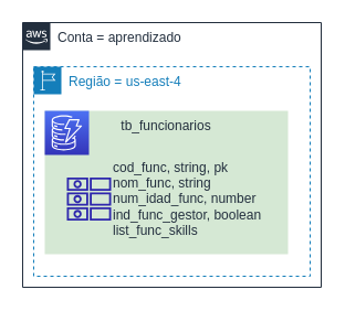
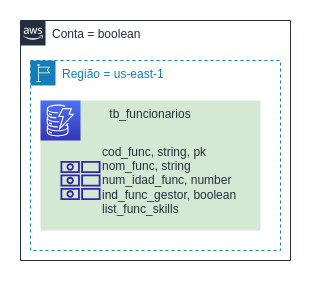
- <mxCell id="2" value="Conta = aprendizado" style="points=[[0,0],[0.25,0],[0.5,0],[0.75,0],[1,0],[1,0.25],[1,0.5],[1,0.75],[1,1],[0.75,1],[0.5,1],[0.25,1],[0,1],[0,0.75],[0,0.5],[0,0.25]];outlineConnect=0;gradientColor=none;html=1;whiteSpace=wrap;fontSize=12;fontStyle=0;container=1;pointerEvents=0;collapsible=0;recursiveResize=0;shape=mxgraph.aws4.group;grIcon=mxgraph.aws4.group_aws_cloud_alt;strokeColor=#232F3E;fillColor=none;verticalAlign=top;align=left;spacingLeft=30;fontColor=#232F3E;dashed=0;" parent="1" vertex="1"><mxGeometry x="20" y="20" width="270" height="240" as="geometry" /></mxCell>
+ <mxCell id="2" value="Conta = boolean" style="points=[[0,0],[0.25,0],[0.5,0],[0.75,0],[1,0],[1,0.25],[1,0.5],[1,0.75],[1,1],[0.75,1],[0.5,1],[0.25,1],[0,1],[0,0.75],[0,0.5],[0,0.25]];outlineConnect=0;gradientColor=none;html=1;whiteSpace=wrap;fontSize=12;fontStyle=0;container=1;pointerEvents=0;collapsible=0;recursiveResize=0;shape=mxgraph.aws4.group;grIcon=mxgraph.aws4.group_aws_cloud_alt;strokeColor=#232F3E;fillColor=none;verticalAlign=top;align=left;spacingLeft=30;fontColor=#232F3E;dashed=0;" parent="1" vertex="1"><mxGeometry x="20" y="20" width="270" height="240" as="geometry" /></mxCell>
- <mxCell id="3" value="Região = us-east-4" style="points=[[0,0],[0.25,0],[0.5,0],[0.75,0],[1,0],[1,0.25],[1,0.5],[1,0.75],[1,1],[0.75,1],[0.5,1],[0.25,1],[0,1],[0,0.75],[0,0.5],[0,0.25]];outlineConnect=0;gradientColor=none;html=1;whiteSpace=wrap;fontSize=12;fontStyle=0;container=1;pointerEvents=0;collapsible=0;recursiveResize=0;shape=mxgraph.aws4.group;grIcon=mxgraph.aws4.group_region;strokeColor=#147EBA;fillColor=none;verticalAlign=top;align=left;spacingLeft=30;fontColor=#147EBA;dashed=1;" parent="2" vertex="1"><mxGeometry x="10" y="40" width="250" height="190" as="geometry" /></mxCell>
+ <mxCell id="3" value="Região = us-east-1" style="points=[[0,0],[0.25,0],[0.5,0],[0.75,0],[1,0],[1,0.25],[1,0.5],[1,0.75],[1,1],[0.75,1],[0.5,1],[0.25,1],[0,1],[0,0.75],[0,0.5],[0,0.25]];outlineConnect=0;gradientColor=none;html=1;whiteSpace=wrap;fontSize=12;fontStyle=0;container=1;pointerEvents=0;collapsible=0;recursiveResize=0;shape=mxgraph.aws4.group;grIcon=mxgraph.aws4.group_region;strokeColor=#147EBA;fillColor=none;verticalAlign=top;align=left;spacingLeft=30;fontColor=#147EBA;dashed=1;" parent="2" vertex="1"><mxGeometry x="10" y="40" width="250" height="190" as="geometry" /></mxCell>
